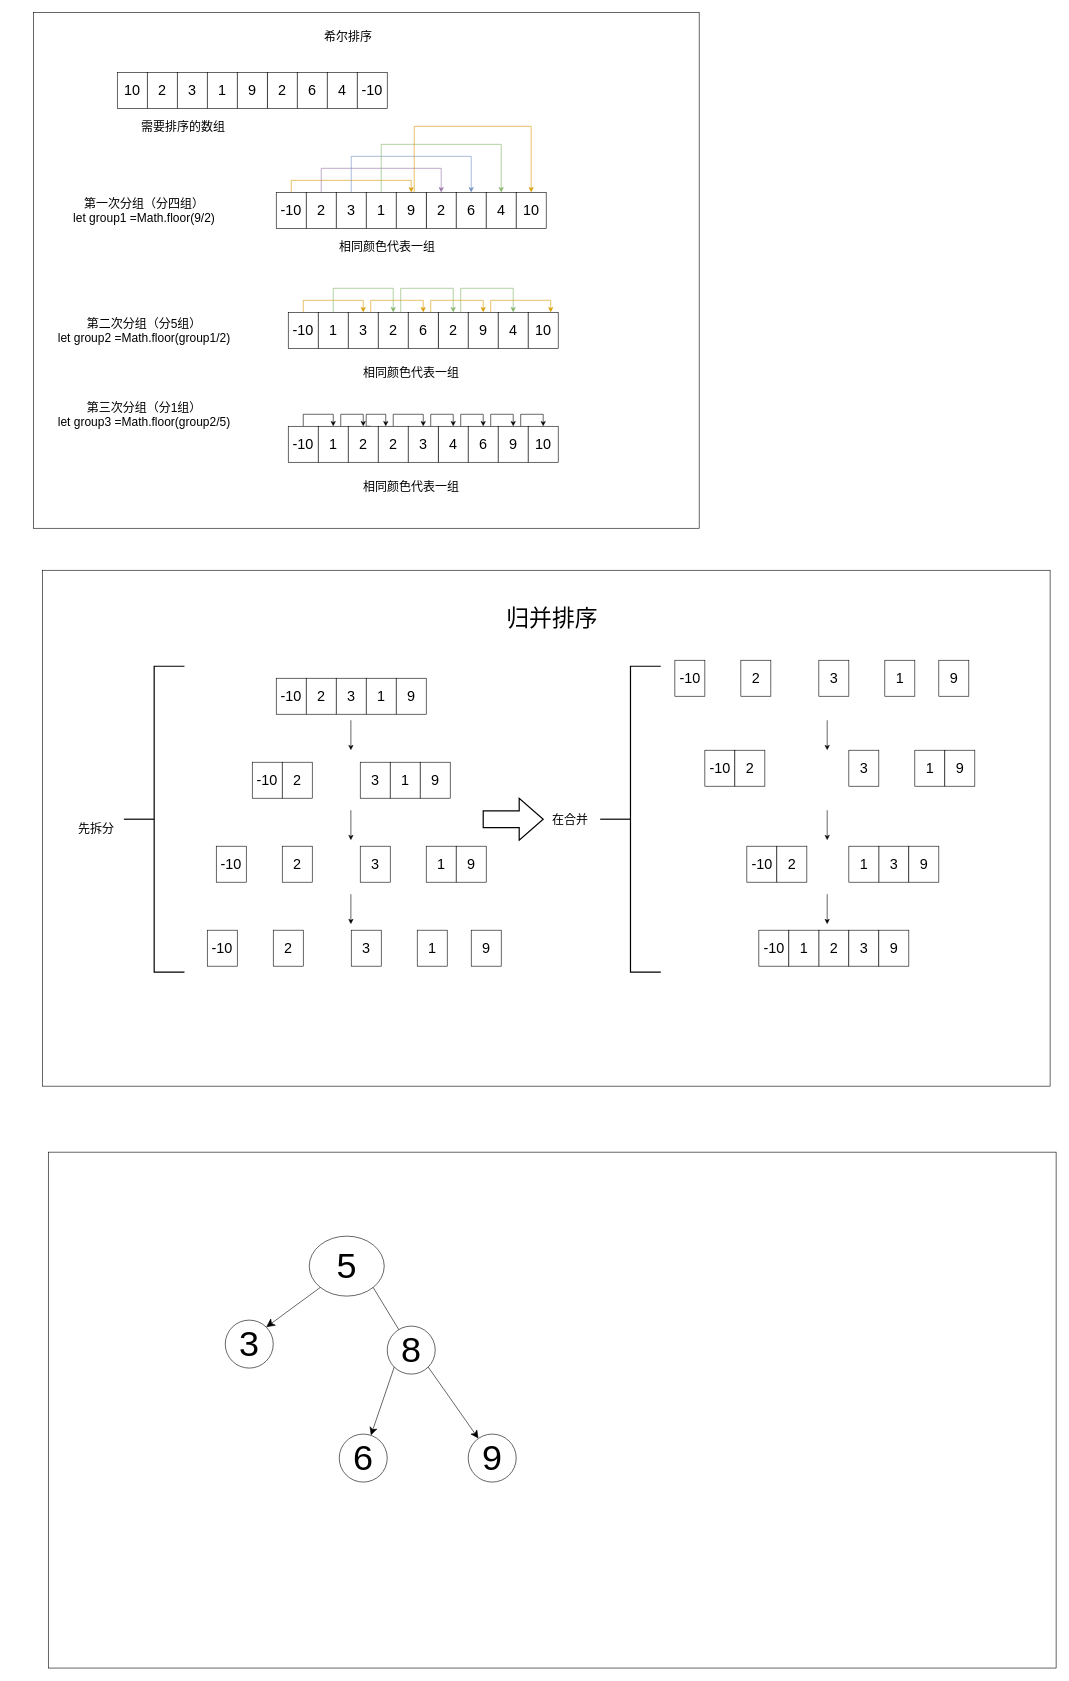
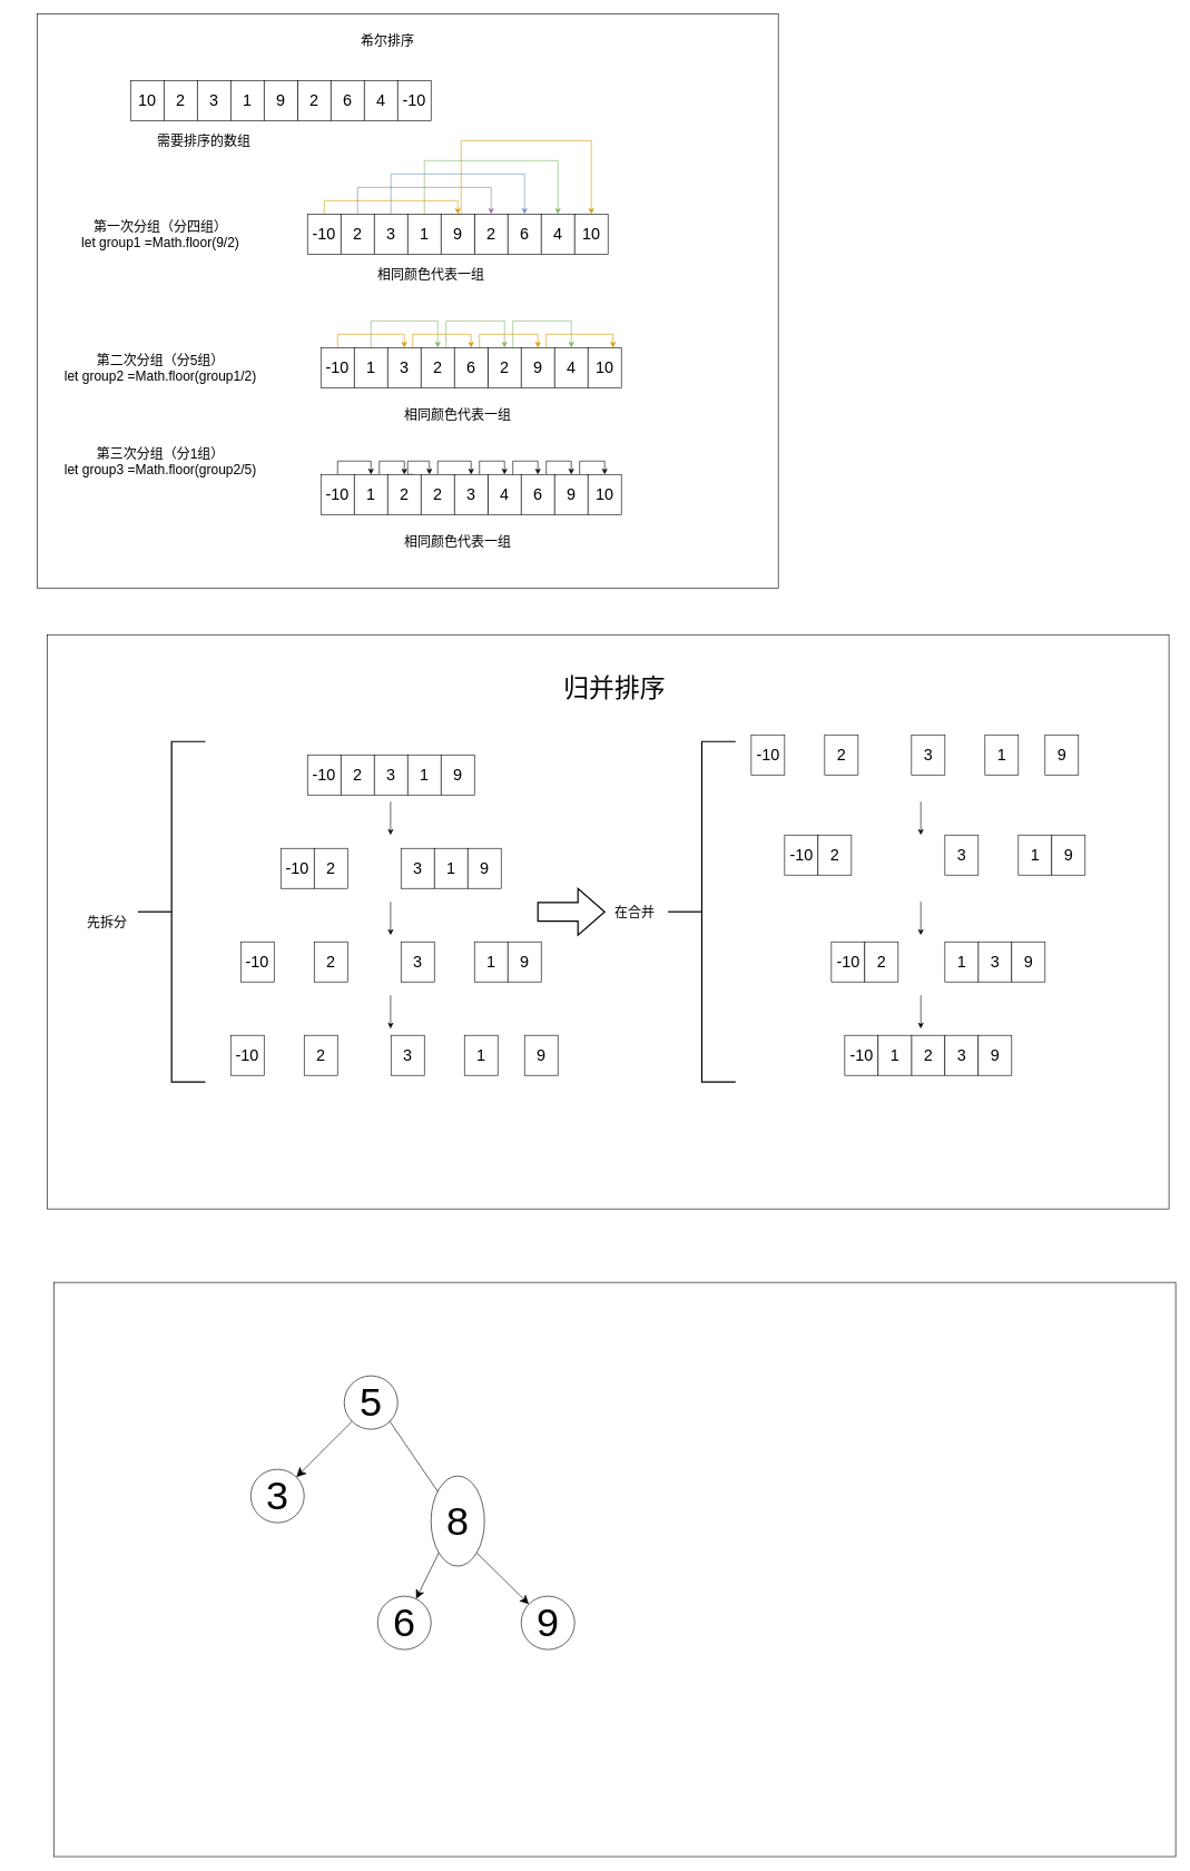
- <mxCell id="122" value="&lt;font style=&quot;font-size: 60px&quot;&gt;5&lt;/font&gt;" style="ellipse;whiteSpace=wrap;html=1;aspect=fixed;" vertex="1" parent="1"><mxGeometry x="515" y="2060" width="125" height="100" as="geometry" /></mxCell>
+ <mxCell id="122" value="&lt;font style=&quot;font-size: 60px&quot;&gt;5&lt;/font&gt;" style="ellipse;whiteSpace=wrap;html=1;aspect=fixed;" vertex="1" parent="1"><mxGeometry x="515" y="2060" width="80" height="80" as="geometry" /></mxCell>
- <mxCell id="124" value="&lt;span style=&quot;font-size: 60px&quot;&gt;8&lt;/span&gt;" style="ellipse;whiteSpace=wrap;html=1;aspect=fixed;" vertex="1" parent="1"><mxGeometry x="645" y="2210" width="80" height="80" as="geometry" /></mxCell>
+ <mxCell id="124" value="&lt;span style=&quot;font-size: 60px&quot;&gt;8&lt;/span&gt;" style="ellipse;whiteSpace=wrap;html=1;aspect=fixed;" vertex="1" parent="1"><mxGeometry x="645" y="2210" width="80" height="135" as="geometry" /></mxCell>
